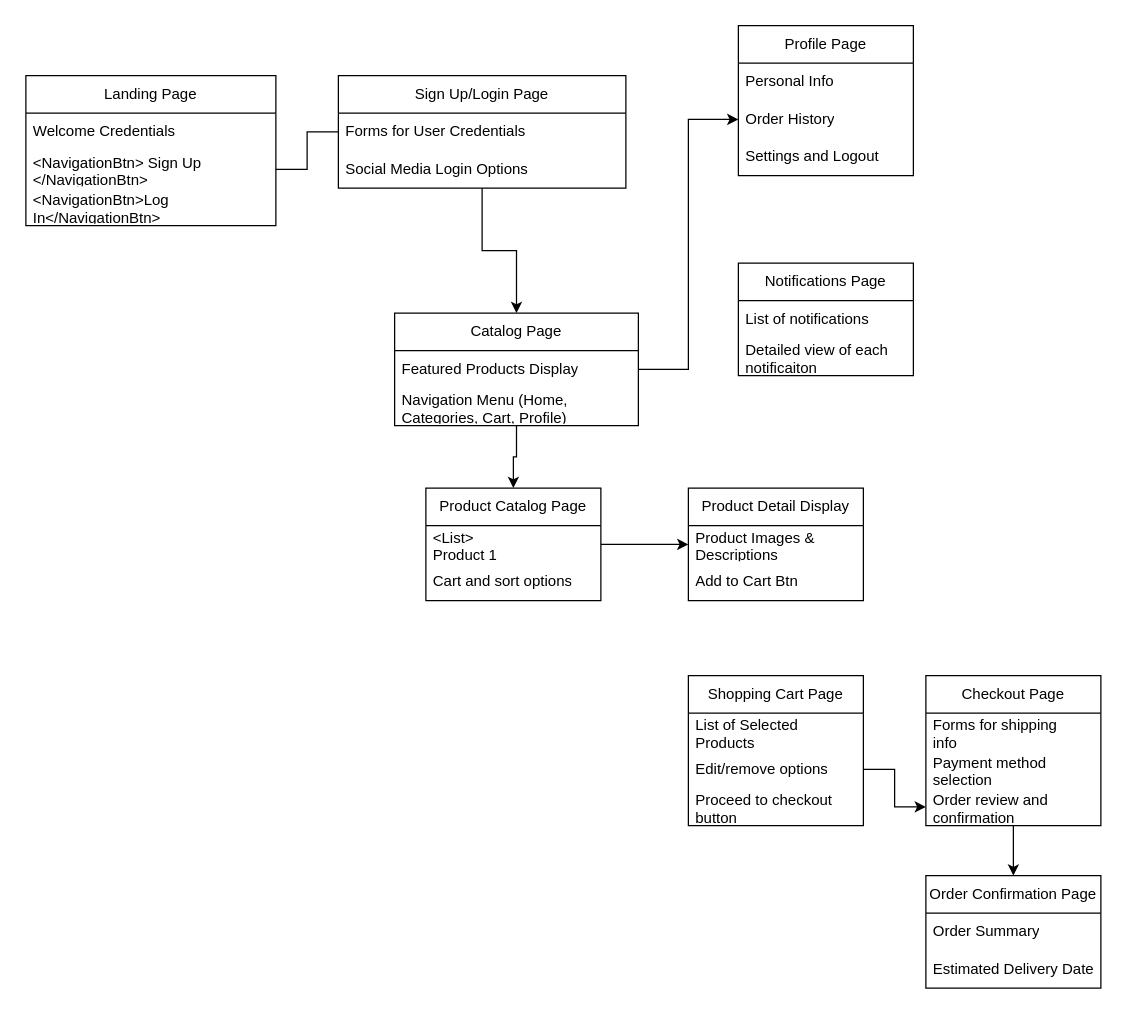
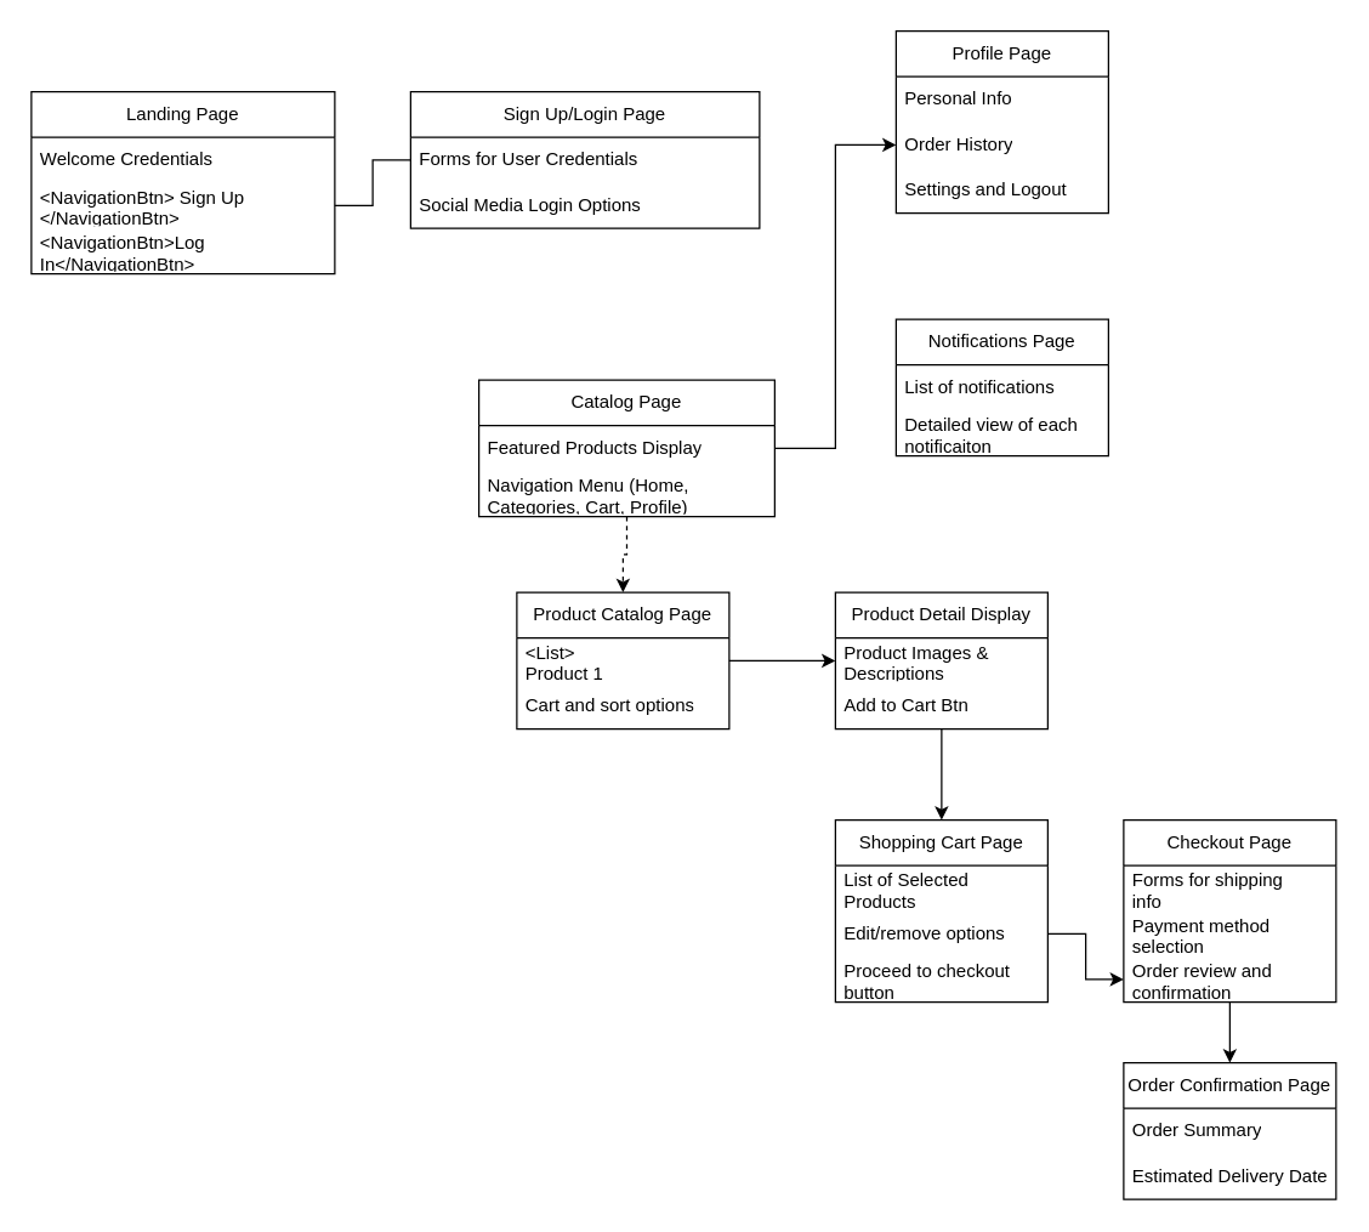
- <mxCell id="6" style="edgeStyle=orthogonalEdgeStyle;rounded=0;orthogonalLoop=1;jettySize=auto;html=1;entryX=0.5;entryY=0;entryDx=0;entryDy=0;" edge="1" parent="1" source="7" target="12"><mxGeometry relative="1" as="geometry" /></mxCell>
- <mxCell id="11" style="edgeStyle=orthogonalEdgeStyle;rounded=0;orthogonalLoop=1;jettySize=auto;html=1;entryX=0.5;entryY=0;entryDx=0;entryDy=0;" edge="1" parent="1" source="12" target="15"><mxGeometry relative="1" as="geometry" /></mxCell>
+ <mxCell id="11" style="edgeStyle=orthogonalEdgeStyle;rounded=0;orthogonalLoop=1;jettySize=auto;html=1;entryX=0.5;entryY=0;entryDx=0;entryDy=0;dashed=1;" edge="1" parent="1" source="12" target="15"><mxGeometry relative="1" as="geometry" /></mxCell>
+ <mxCell id="18" style="edgeStyle=orthogonalEdgeStyle;rounded=0;orthogonalLoop=1;jettySize=auto;html=1;entryX=0.5;entryY=0;entryDx=0;entryDy=0;" edge="1" parent="1" source="19" target="23"><mxGeometry relative="1" as="geometry" /></mxCell>
